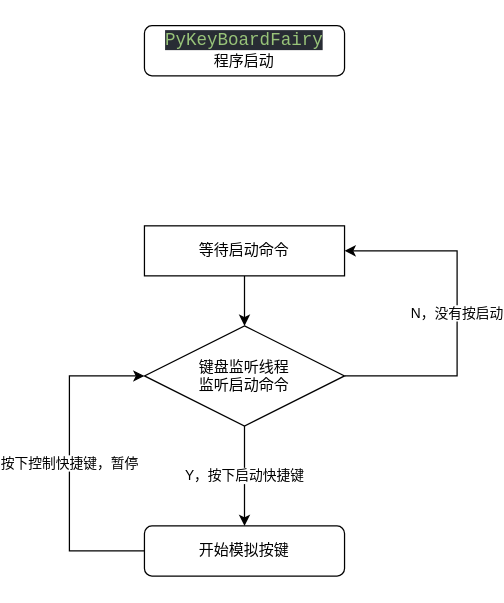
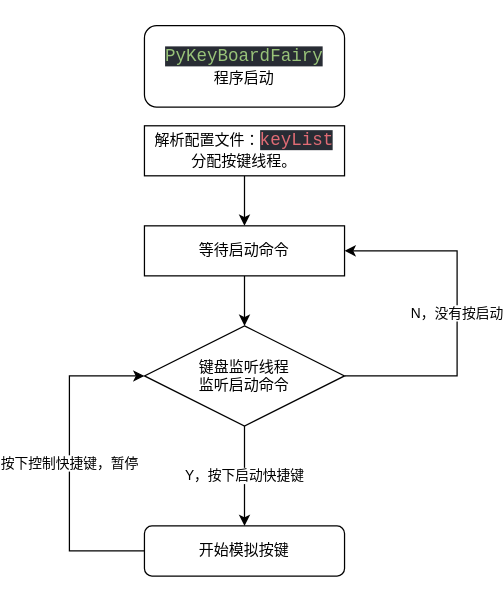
- <mxCell id="6" value="&lt;span style=&quot;color: rgb(152 , 195 , 121) ; font-family: &amp;#34;menlo&amp;#34; , &amp;#34;monaco&amp;#34; , &amp;#34;courier new&amp;#34; , monospace ; font-size: 14px ; background-color: rgb(40 , 44 , 52)&quot;&gt;PyKeyBoardFairy&lt;br&gt;&lt;/span&gt;程序启动&lt;span style=&quot;color: rgb(152 , 195 , 121) ; font-family: &amp;#34;menlo&amp;#34; , &amp;#34;monaco&amp;#34; , &amp;#34;courier new&amp;#34; , monospace ; font-size: 14px ; background-color: rgb(40 , 44 , 52)&quot;&gt;&lt;br&gt;&lt;/span&gt;" style="rounded=1;whiteSpace=wrap;html=1;" vertex="1" parent="1"><mxGeometry x="80" y="20" width="160" height="40" as="geometry" /></mxCell>
+ <mxCell id="6" value="&lt;span style=&quot;color: rgb(152 , 195 , 121) ; font-family: &amp;#34;menlo&amp;#34; , &amp;#34;monaco&amp;#34; , &amp;#34;courier new&amp;#34; , monospace ; font-size: 14px ; background-color: rgb(40 , 44 , 52)&quot;&gt;PyKeyBoardFairy&lt;br&gt;&lt;/span&gt;程序启动&lt;span style=&quot;color: rgb(152 , 195 , 121) ; font-family: &amp;#34;menlo&amp;#34; , &amp;#34;monaco&amp;#34; , &amp;#34;courier new&amp;#34; , monospace ; font-size: 14px ; background-color: rgb(40 , 44 , 52)&quot;&gt;&lt;br&gt;&lt;/span&gt;" style="rounded=1;whiteSpace=wrap;html=1;" vertex="1" parent="1"><mxGeometry x="80" y="20" width="160" height="65" as="geometry" /></mxCell>
+ <mxCell id="3" value="解析配置文件：&lt;span style=&quot;color: rgb(224 , 108 , 117) ; background-color: rgb(40 , 44 , 52) ; font-family: &amp;#34;menlo&amp;#34; , &amp;#34;monaco&amp;#34; , &amp;#34;courier new&amp;#34; , monospace ; font-size: 14px&quot;&gt;keyList&lt;br&gt;&lt;/span&gt;分配按键线程。&lt;span style=&quot;color: rgb(224 , 108 , 117) ; background-color: rgb(40 , 44 , 52) ; font-family: &amp;#34;menlo&amp;#34; , &amp;#34;monaco&amp;#34; , &amp;#34;courier new&amp;#34; , monospace ; font-size: 14px&quot;&gt;&lt;br&gt;&lt;/span&gt;" style="rounded=0;whiteSpace=wrap;html=1;" parent="1" vertex="1"><mxGeometry x="80" y="100" width="160" height="40" as="geometry" /></mxCell>
+ <mxCell id="2" style="edgeStyle=orthogonalEdgeStyle;rounded=0;orthogonalLoop=1;jettySize=auto;html=1;entryX=0.5;entryY=0;entryDx=0;entryDy=0;" edge="1" parent="1" source="3" target="5"><mxGeometry relative="1" as="geometry" /></mxCell>
